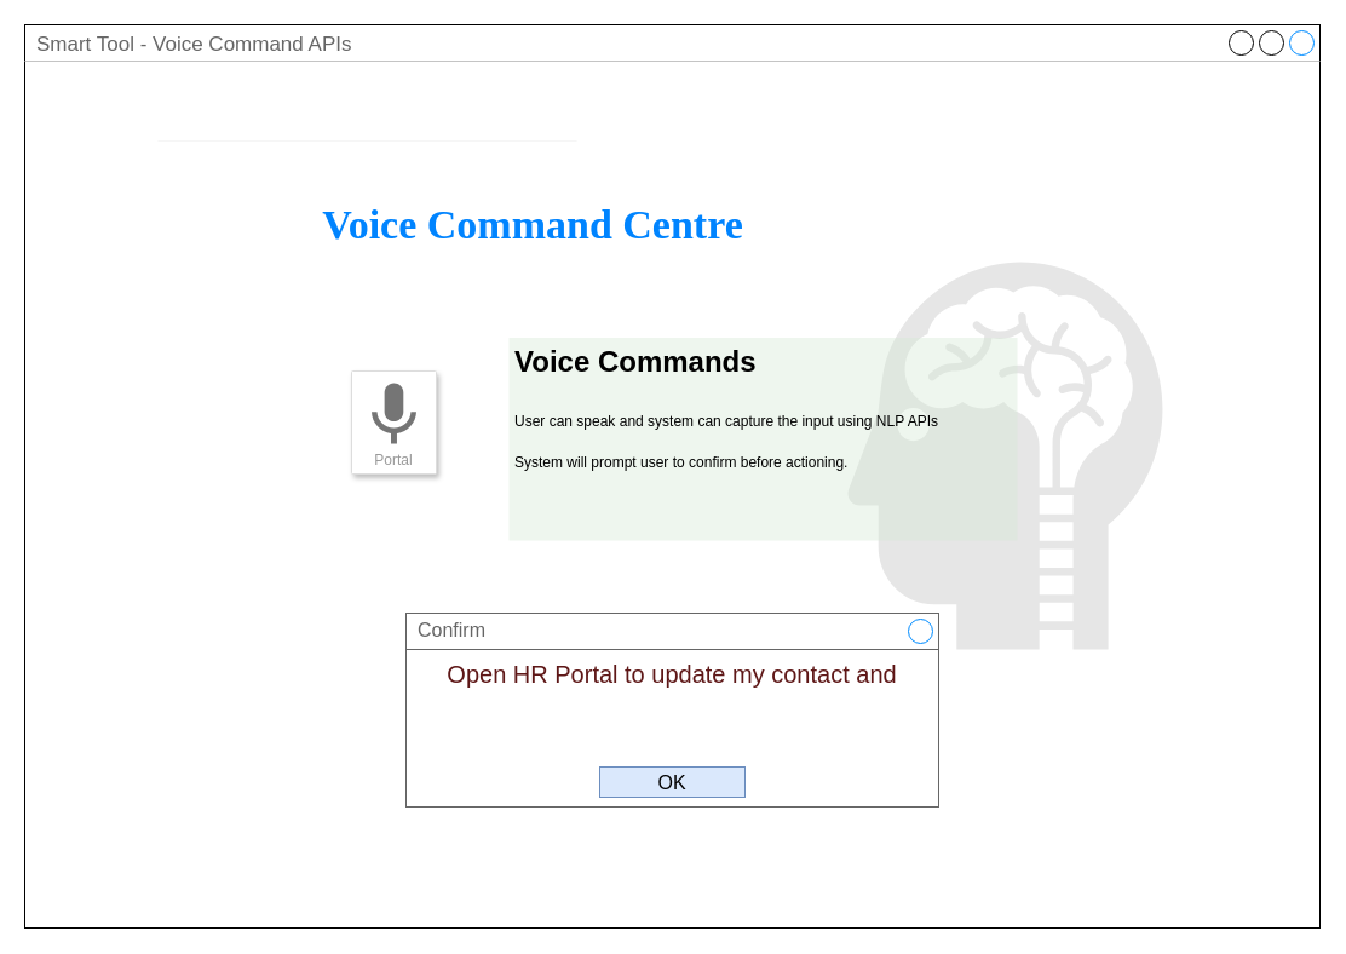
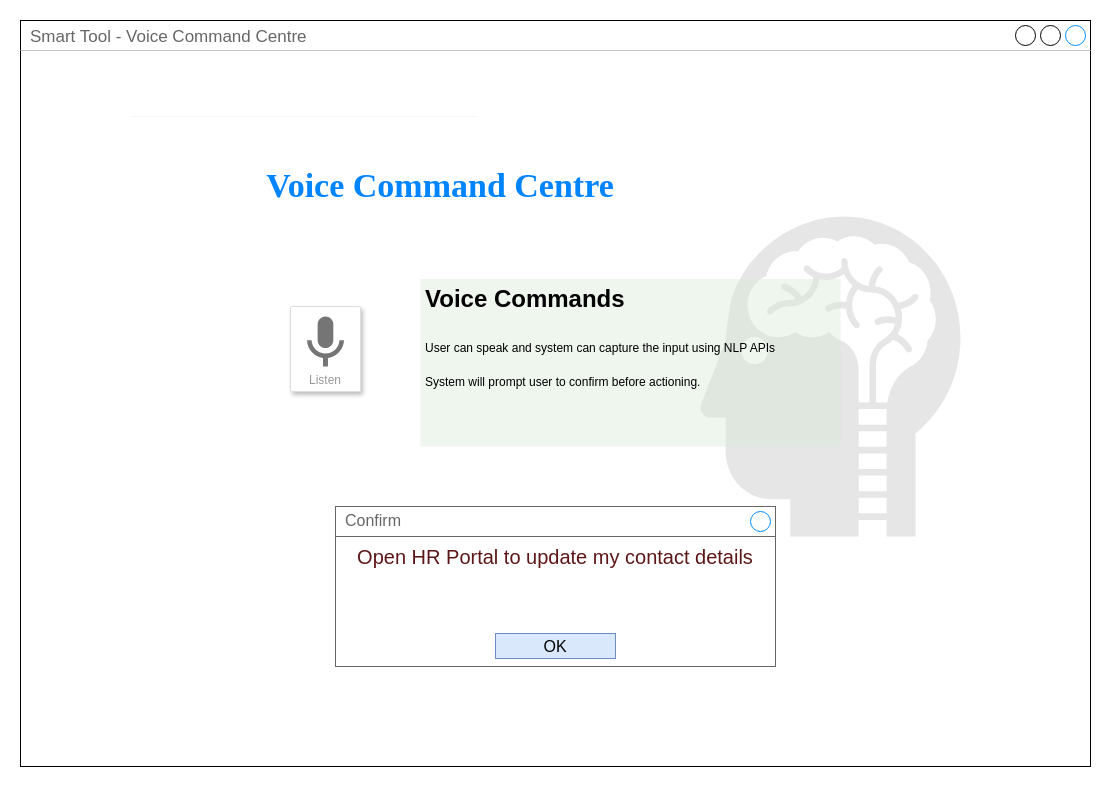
- <mxCell id="2" value="Smart Tool - Voice Command APIs" style="strokeWidth=1;shadow=0;dashed=0;align=center;html=1;shape=mxgraph.mockup.containers.window;align=left;verticalAlign=top;spacingLeft=8;strokeColor2=#008cff;strokeColor3=#c4c4c4;fontColor=#666666;mainText=;fontSize=17;labelBackgroundColor=none;whiteSpace=wrap;" vertex="1" parent="1"><mxGeometry x="20" y="20" width="1070" height="746" as="geometry" /></mxCell>
+ <mxCell id="2" value="Smart Tool - Voice Command Centre" style="strokeWidth=1;shadow=0;dashed=0;align=center;html=1;shape=mxgraph.mockup.containers.window;align=left;verticalAlign=top;spacingLeft=8;strokeColor2=#008cff;strokeColor3=#c4c4c4;fontColor=#666666;mainText=;fontSize=17;labelBackgroundColor=none;whiteSpace=wrap;" vertex="1" parent="1"><mxGeometry x="20" y="20" width="1070" height="746" as="geometry" /></mxCell>
- <mxCell id="4" value="Portal" style="strokeColor=#dddddd;shadow=1;strokeWidth=1;rounded=1;absoluteArcSize=1;arcSize=2;labelPosition=center;verticalLabelPosition=middle;align=center;verticalAlign=bottom;spacingLeft=0;fontColor=#999999;fontSize=12;whiteSpace=wrap;spacingBottom=2;html=1;" parent="1" vertex="1"><mxGeometry x="290" y="306" width="70" height="85" as="geometry" /></mxCell>
+ <mxCell id="4" value="Listen" style="strokeColor=#dddddd;shadow=1;strokeWidth=1;rounded=1;absoluteArcSize=1;arcSize=2;labelPosition=center;verticalLabelPosition=middle;align=center;verticalAlign=bottom;spacingLeft=0;fontColor=#999999;fontSize=12;whiteSpace=wrap;spacingBottom=2;html=1;" parent="1" vertex="1"><mxGeometry x="290" y="306" width="70" height="85" as="geometry" /></mxCell>
- <mxCell id="7" value="&lt;font style=&quot;font-size: 20px;&quot;&gt;Open HR Portal to update my contact and&lt;/font&gt;" style="strokeWidth=1;shadow=0;dashed=0;align=center;html=1;shape=mxgraph.mockup.containers.rrect;rSize=0;strokeColor=#666666;fontColor=#5e1717;fontSize=17;verticalAlign=top;whiteSpace=wrap;fillColor=#ffffff;spacingTop=32;" vertex="1" parent="1"><mxGeometry x="335" y="506" width="440" height="160" as="geometry" /></mxCell>
+ <mxCell id="7" value="&lt;font style=&quot;font-size: 20px;&quot;&gt;Open HR Portal to update my contact details&lt;/font&gt;" style="strokeWidth=1;shadow=0;dashed=0;align=center;html=1;shape=mxgraph.mockup.containers.rrect;rSize=0;strokeColor=#666666;fontColor=#5e1717;fontSize=17;verticalAlign=top;whiteSpace=wrap;fillColor=#ffffff;spacingTop=32;" vertex="1" parent="1"><mxGeometry x="335" y="506" width="440" height="160" as="geometry" /></mxCell>
